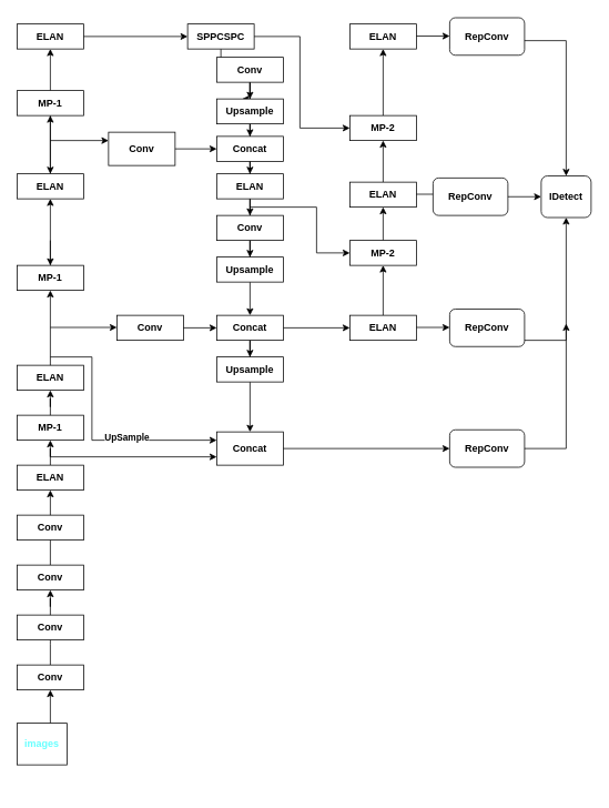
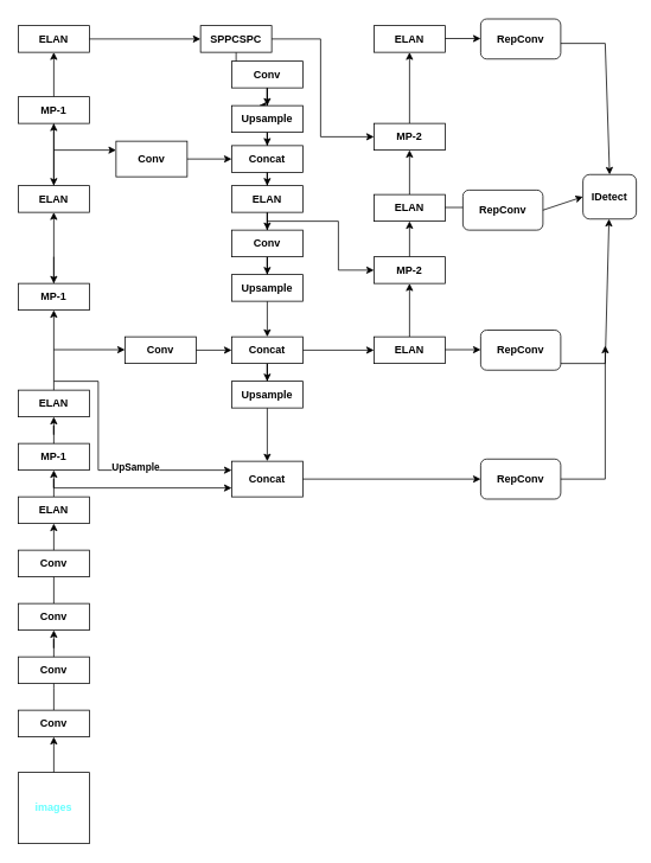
- <mxCell id="79" value="&lt;b&gt;IDetect&lt;/b&gt;" style="rounded=1;whiteSpace=wrap;html=1;" vertex="1" parent="1"><mxGeometry x="650" y="210.5" width="60" height="50" as="geometry" /></mxCell>
+ <mxCell id="79" value="&lt;b&gt;IDetect&lt;/b&gt;" style="rounded=1;whiteSpace=wrap;html=1;" vertex="1" parent="1"><mxGeometry x="655" y="195.5" width="60" height="50" as="geometry" /></mxCell>
- <mxCell id="3" value="&lt;b&gt;&lt;font color=&quot;#66ffff&quot;&gt;images&lt;/font&gt;&lt;/b&gt;" style="whiteSpace=wrap;html=1;aspect=fixed;" vertex="1" parent="1"><mxGeometry x="20" y="868" width="60" height="50" as="geometry" /></mxCell>
+ <mxCell id="3" value="&lt;b&gt;&lt;font color=&quot;#66ffff&quot;&gt;images&lt;/font&gt;&lt;/b&gt;" style="whiteSpace=wrap;html=1;aspect=fixed;" vertex="1" parent="1"><mxGeometry x="20" y="868" width="80" height="80" as="geometry" /></mxCell>
